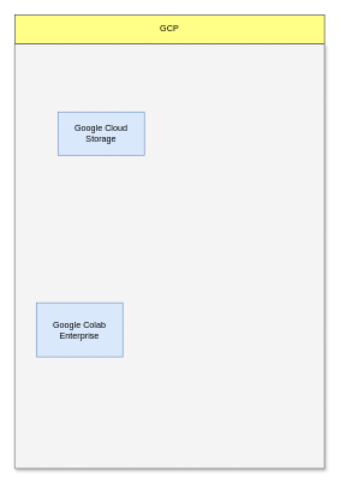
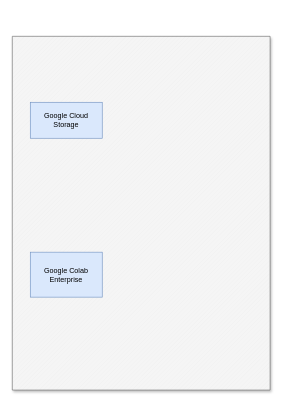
- <mxCell id="5" value="GCP" style="rounded=0;whiteSpace=wrap;html=1;fillColor=#ffff88;strokeColor=#36393d;" vertex="1" parent="1"><mxGeometry x="20" y="20" width="430" height="40" as="geometry" /></mxCell>
- <mxCell id="3" value="&lt;font style=&quot;color: rgb(0, 0, 0);&quot;&gt;Google Cloud Storage&lt;/font&gt;" style="rounded=0;whiteSpace=wrap;html=1;fillColor=#dae8fc;strokeColor=#6c8ebf;" vertex="1" parent="1"><mxGeometry x="80" y="155" width="120" height="60" as="geometry" /></mxCell>
+ <mxCell id="3" value="&lt;font style=&quot;color: rgb(0, 0, 0);&quot;&gt;Google Cloud Storage&lt;/font&gt;" style="rounded=0;whiteSpace=wrap;html=1;fillColor=#dae8fc;strokeColor=#6c8ebf;" vertex="1" parent="1"><mxGeometry x="50" y="170" width="120" height="60" as="geometry" /></mxCell>
